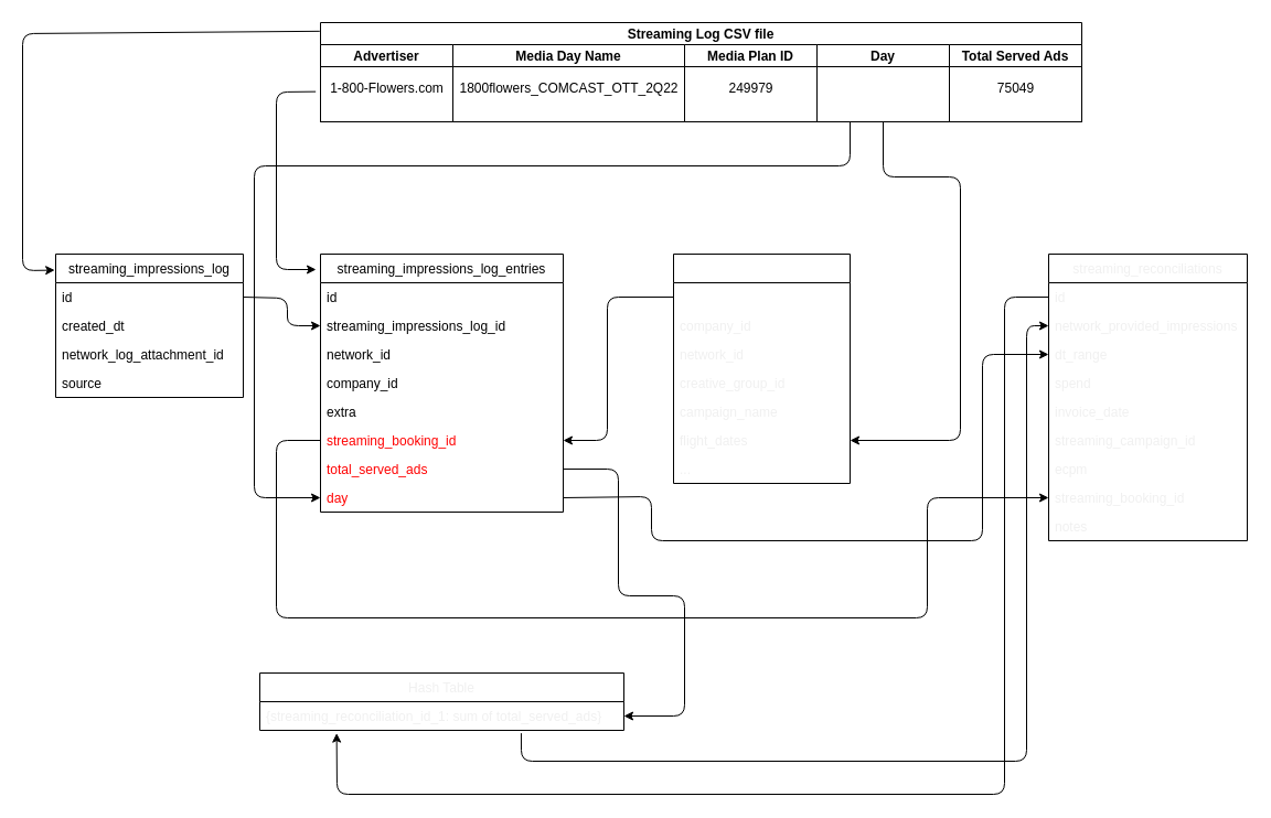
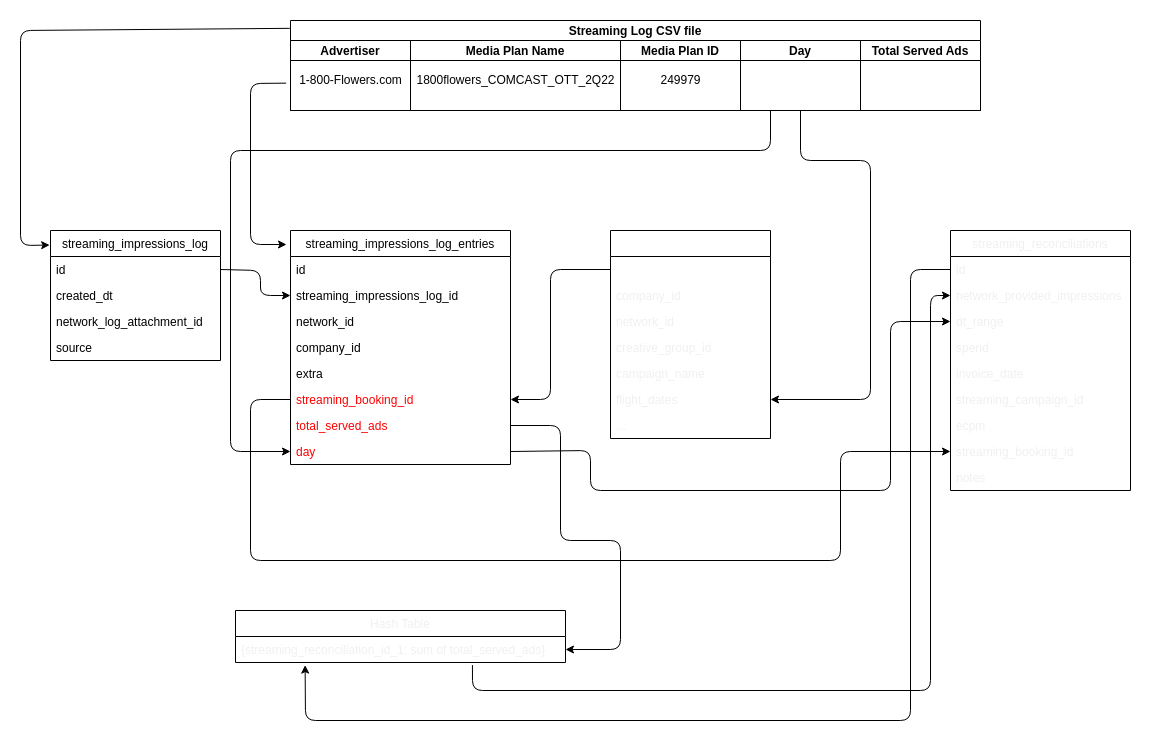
- <mxCell id="5" value="Media Day Name" style="swimlane;startSize=20;" vertex="1" parent="2"><mxGeometry x="120" y="20" width="210" height="70" as="geometry" /></mxCell>
+ <mxCell id="5" value="Media Plan Name" style="swimlane;startSize=20;" vertex="1" parent="2"><mxGeometry x="120" y="20" width="210" height="70" as="geometry" /></mxCell>
- <mxCell id="11" value="75049" style="text;html=1;align=center;verticalAlign=middle;resizable=0;points=[];autosize=1;strokeColor=none;fillColor=none;" vertex="1" parent="10"><mxGeometry x="35" y="30" width="50" height="20" as="geometry" /></mxCell>
